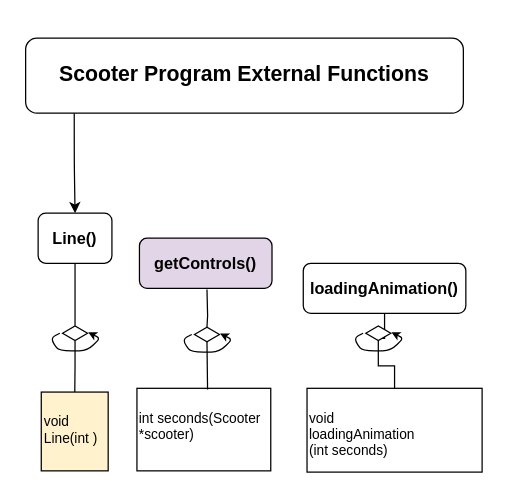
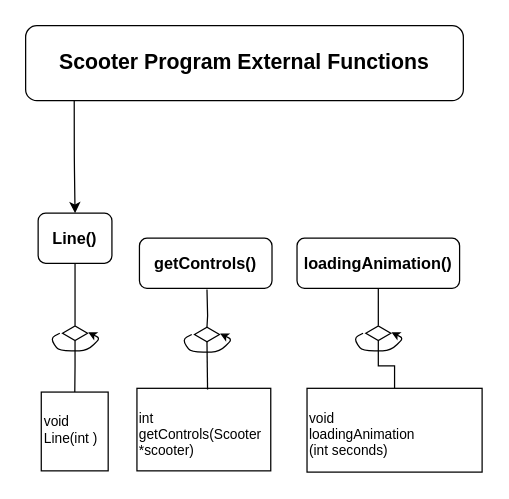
- <mxCell id="2" value="&lt;p class=&quot;MsoNormal&quot; style=&quot;font-size: 17px;&quot;&gt;Scooter Program External Functions&lt;/p&gt;" style="rounded=1;whiteSpace=wrap;html=1;fillStyle=auto;strokeColor=#000000;fontColor=#000000;fillColor=#ffffff;fontSize=17;fontStyle=1" parent="1" vertex="1"><mxGeometry x="20" y="30" width="350" height="60" as="geometry" /></mxCell>
+ <mxCell id="2" value="&lt;p class=&quot;MsoNormal&quot; style=&quot;font-size: 17px;&quot;&gt;Scooter Program External Functions&lt;/p&gt;" style="rounded=1;whiteSpace=wrap;html=1;fillStyle=auto;strokeColor=#000000;fontColor=#000000;fillColor=#ffffff;fontSize=17;fontStyle=1" parent="1" vertex="1"><mxGeometry x="20" y="20" width="350" height="60" as="geometry" /></mxCell>
- <mxCell id="16" value="getControls()" style="rounded=1;whiteSpace=wrap;html=1;fillStyle=auto;strokeColor=#000000;fontColor=#000000;fillColor=#e1d5e7;fontSize=13;fontStyle=1;" parent="1" vertex="1"><mxGeometry x="111" y="190" width="106" height="40" as="geometry" /></mxCell>
+ <mxCell id="16" value="getControls()" style="rounded=1;whiteSpace=wrap;html=1;fillStyle=auto;strokeColor=#000000;fontColor=#000000;fillColor=#ffffff;fontSize=13;fontStyle=1" parent="1" vertex="1"><mxGeometry x="111" y="190" width="106" height="40" as="geometry" /></mxCell>
- <mxCell id="4" value="loadingAnimation()" style="rounded=1;whiteSpace=wrap;html=1;fillStyle=auto;strokeColor=#000000;fontColor=#000000;fillColor=#ffffff;fontSize=13;fontStyle=1" parent="1" vertex="1"><mxGeometry x="242" y="210" width="130" height="40" as="geometry" /></mxCell>
+ <mxCell id="4" value="loadingAnimation()" style="rounded=1;whiteSpace=wrap;html=1;fillStyle=auto;strokeColor=#000000;fontColor=#000000;fillColor=#ffffff;fontSize=13;fontStyle=1" parent="1" vertex="1"><mxGeometry x="237" y="190" width="130" height="40" as="geometry" /></mxCell>
- <mxCell id="17" value="&lt;p class=&quot;MsoNormal&quot;&gt;&lt;/p&gt;int seconds(Scooter *scooter)" style="rounded=0;whiteSpace=wrap;html=1;fillStyle=auto;strokeColor=#000000;fontSize=11;fontColor=#000000;fillColor=#ffffff;align=left;verticalAlign=top;" parent="1" vertex="1"><mxGeometry x="109" y="310" width="107" height="66" as="geometry" /></mxCell>
+ <mxCell id="17" value="&lt;p class=&quot;MsoNormal&quot;&gt;&lt;/p&gt;int getControls(Scooter *scooter)" style="rounded=0;whiteSpace=wrap;html=1;fillStyle=auto;strokeColor=#000000;fontSize=11;fontColor=#000000;fillColor=#ffffff;align=left;verticalAlign=top;" parent="1" vertex="1"><mxGeometry x="109" y="310" width="107" height="66" as="geometry" /></mxCell>
- <mxCell id="12" value="&lt;p class=&quot;MsoNormal&quot;&gt;&lt;/p&gt;void Line(int )&lt;span&gt;&lt;br&gt;&lt;/span&gt;" style="rounded=0;whiteSpace=wrap;html=1;fillStyle=auto;strokeColor=#000000;fontSize=11;fontColor=#000000;fillColor=#fff2cc;align=left;verticalAlign=top;" parent="1" vertex="1"><mxGeometry x="32.5" y="313" width="53.5" height="63" as="geometry" /></mxCell>
+ <mxCell id="12" value="&lt;p class=&quot;MsoNormal&quot;&gt;&lt;/p&gt;void Line(int )&lt;span&gt;&lt;br&gt;&lt;/span&gt;" style="rounded=0;whiteSpace=wrap;html=1;fillStyle=auto;strokeColor=#000000;fontSize=11;fontColor=#000000;fillColor=#ffffff;align=left;verticalAlign=top;" parent="1" vertex="1"><mxGeometry x="32.5" y="313" width="53.5" height="63" as="geometry" /></mxCell>
